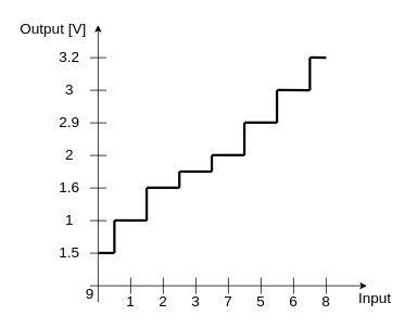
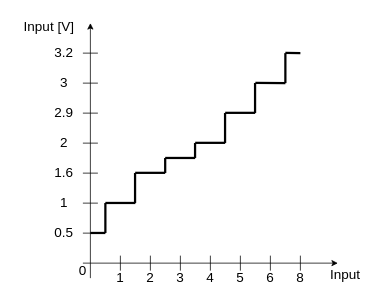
- <mxCell id="27" value="Output [V]" style="text;html=1;strokeColor=none;fillColor=none;align=center;verticalAlign=middle;whiteSpace=wrap;rounded=0;fontSize=18;fontColor=#000000;" parent="1" vertex="1"><mxGeometry x="20" y="20" width="90" height="30" as="geometry" /></mxCell>
+ <mxCell id="27" value="Input [V]" style="text;html=1;strokeColor=none;fillColor=none;align=center;verticalAlign=middle;whiteSpace=wrap;rounded=0;fontSize=18;fontColor=#000000;" parent="1" vertex="1"><mxGeometry x="20" y="20" width="90" height="30" as="geometry" /></mxCell>
- <mxCell id="28" value="1.5" style="text;html=1;strokeColor=none;fillColor=none;align=center;verticalAlign=middle;whiteSpace=wrap;rounded=0;fontSize=18;fontColor=#000000;" parent="1" vertex="1"><mxGeometry x="70" y="300" width="30" height="20" as="geometry" /></mxCell>
+ <mxCell id="28" value="0.5" style="text;html=1;strokeColor=none;fillColor=none;align=center;verticalAlign=middle;whiteSpace=wrap;rounded=0;fontSize=18;fontColor=#000000;" parent="1" vertex="1"><mxGeometry x="70" y="300" width="30" height="20" as="geometry" /></mxCell>
- <mxCell id="18" value="9" style="text;html=1;strokeColor=none;fillColor=none;align=center;verticalAlign=middle;whiteSpace=wrap;rounded=0;fontSize=18;fontColor=#000000;" parent="1" vertex="1"><mxGeometry x="100" y="350" width="20" height="20" as="geometry" /></mxCell>
+ <mxCell id="18" value="0" style="text;html=1;strokeColor=none;fillColor=none;align=center;verticalAlign=middle;whiteSpace=wrap;rounded=0;fontSize=18;fontColor=#000000;" parent="1" vertex="1"><mxGeometry x="100" y="350" width="20" height="20" as="geometry" /></mxCell>
- <mxCell id="22" value="7" style="text;html=1;strokeColor=none;fillColor=none;align=center;verticalAlign=middle;whiteSpace=wrap;rounded=0;fontSize=18;fontColor=#000000;" parent="1" vertex="1"><mxGeometry x="270" y="360" width="20" height="20" as="geometry" /></mxCell>
+ <mxCell id="22" value="4" style="text;html=1;strokeColor=none;fillColor=none;align=center;verticalAlign=middle;whiteSpace=wrap;rounded=0;fontSize=18;fontColor=#000000;" parent="1" vertex="1"><mxGeometry x="270" y="360" width="20" height="20" as="geometry" /></mxCell>
